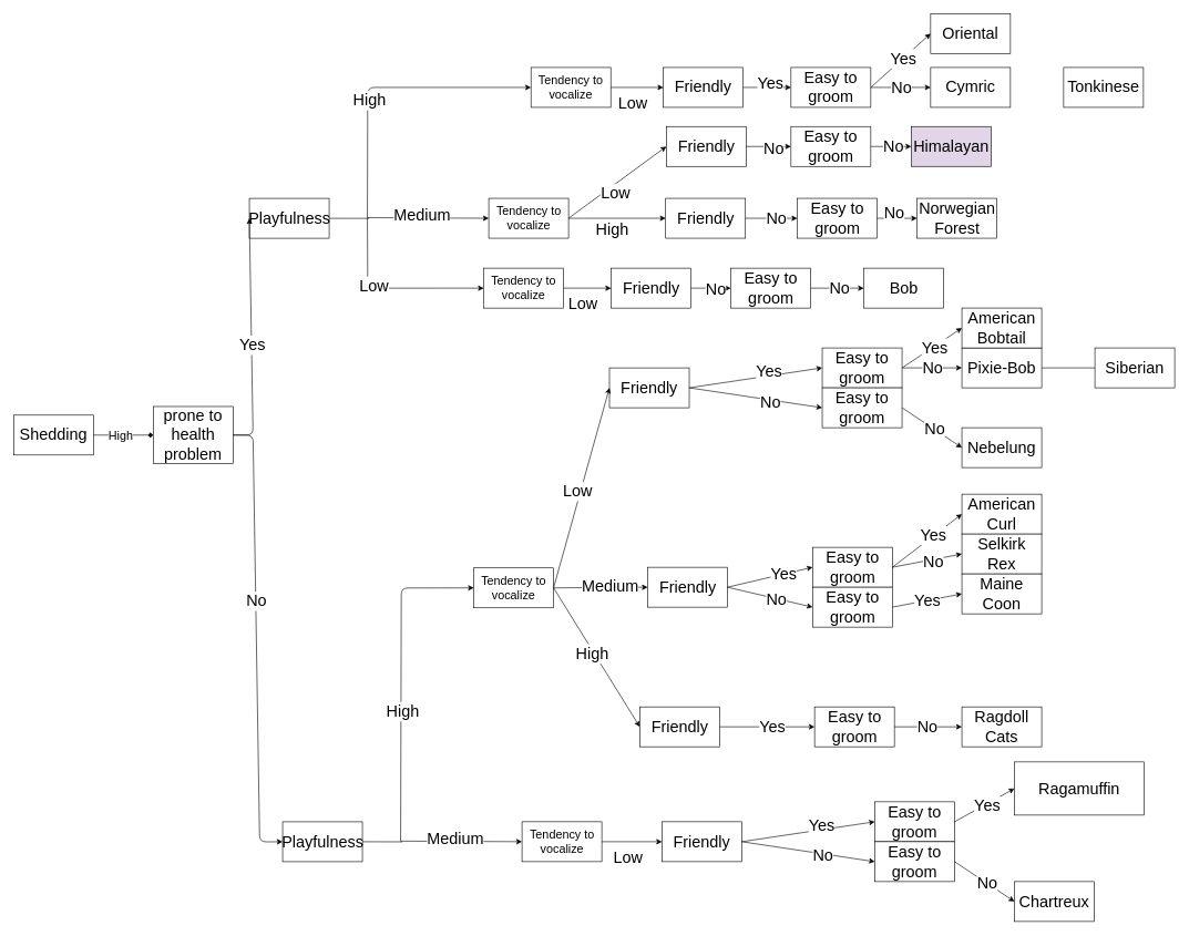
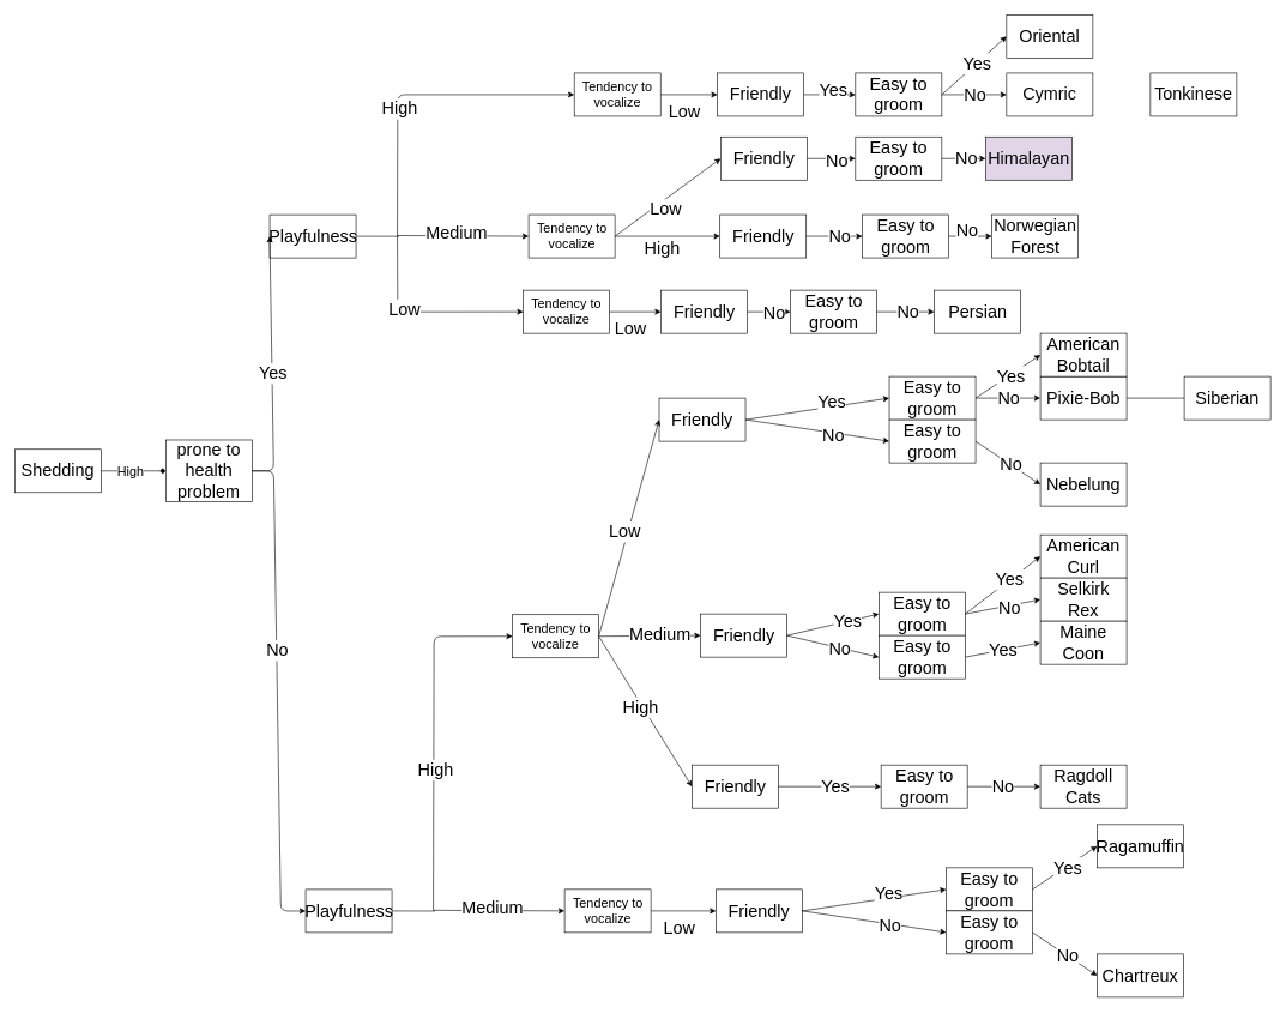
- <mxCell id="54" value="&lt;font style=&quot;font-size: 24px&quot;&gt;Bob&lt;/font&gt;" style="rounded=0;whiteSpace=wrap;html=1;" parent="1" vertex="1"><mxGeometry x="1298.5" y="402.934" width="120" height="60" as="geometry" /></mxCell>
+ <mxCell id="54" value="&lt;font style=&quot;font-size: 24px&quot;&gt;Persian&lt;/font&gt;" style="rounded=0;whiteSpace=wrap;html=1;" parent="1" vertex="1"><mxGeometry x="1298.5" y="402.934" width="120" height="60" as="geometry" /></mxCell>
- <mxCell id="128" value="&lt;font style=&quot;font-size: 24px&quot;&gt;Ragamuffin&lt;/font&gt;" style="rounded=0;whiteSpace=wrap;html=1;" parent="1" vertex="1"><mxGeometry x="1525" y="1145.69" width="195" height="80" as="geometry" /></mxCell>
+ <mxCell id="128" value="&lt;font style=&quot;font-size: 24px&quot;&gt;Ragamuffin&lt;/font&gt;" style="rounded=0;whiteSpace=wrap;html=1;" parent="1" vertex="1"><mxGeometry x="1525" y="1145.69" width="120" height="60" as="geometry" /></mxCell>
